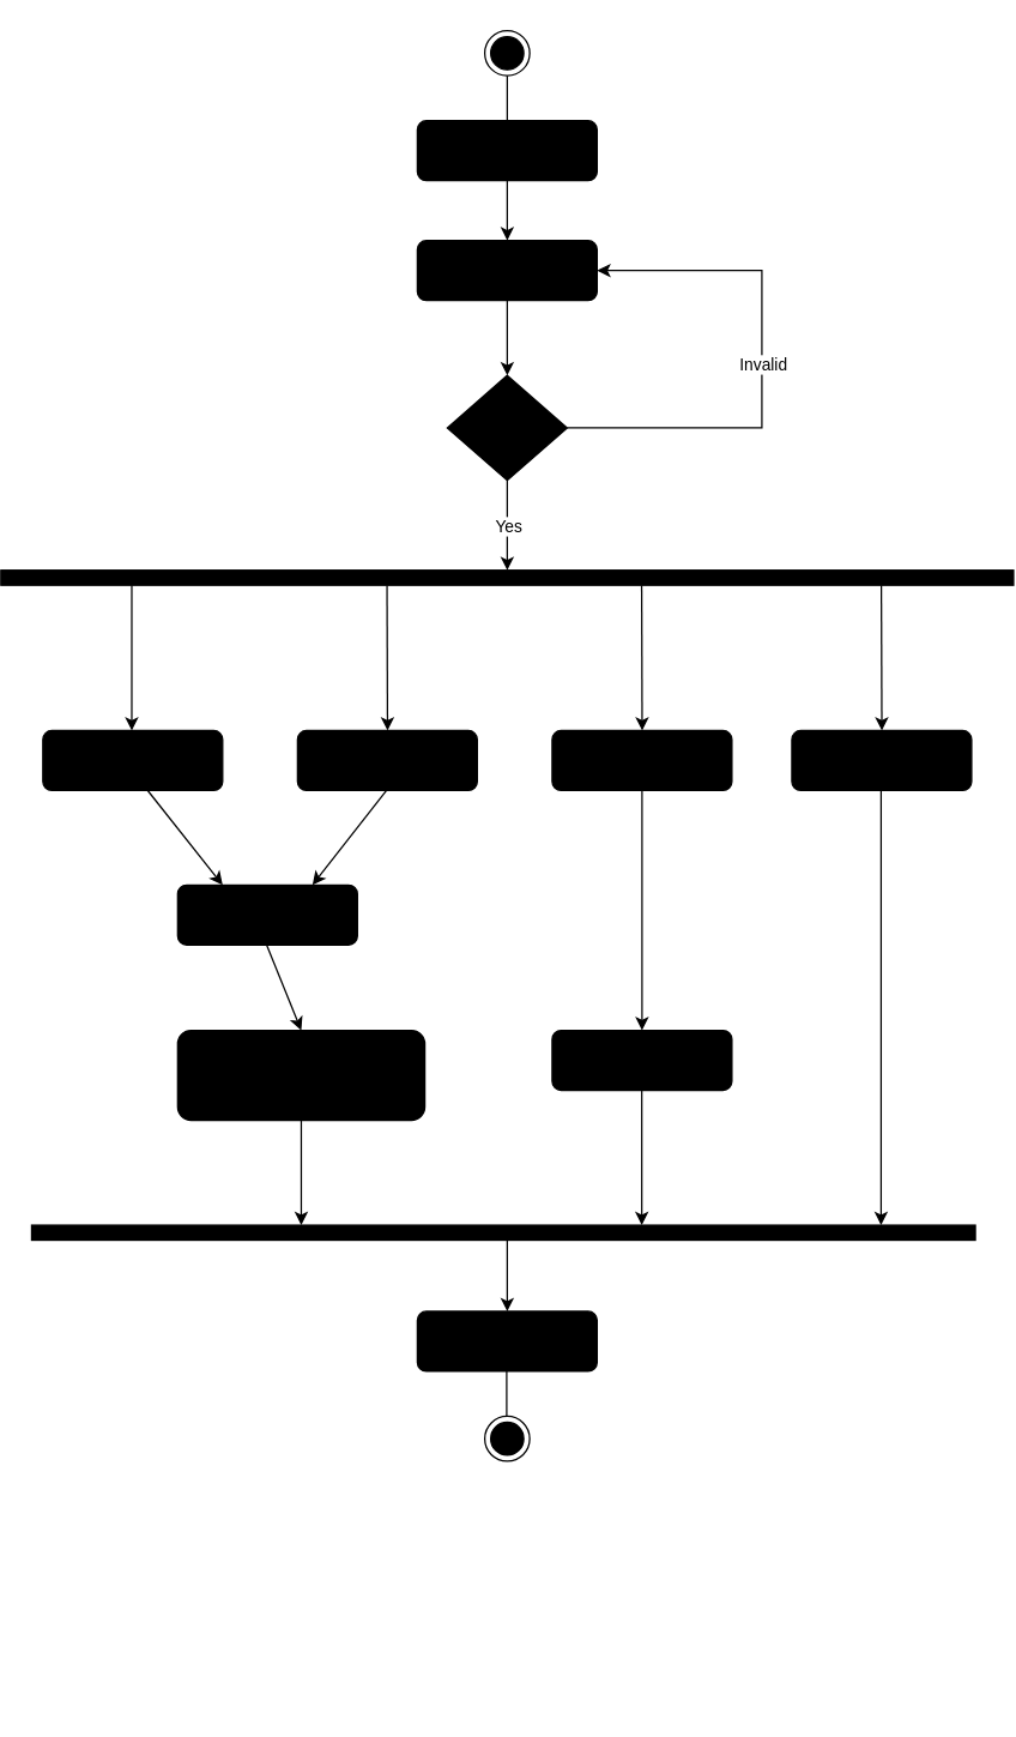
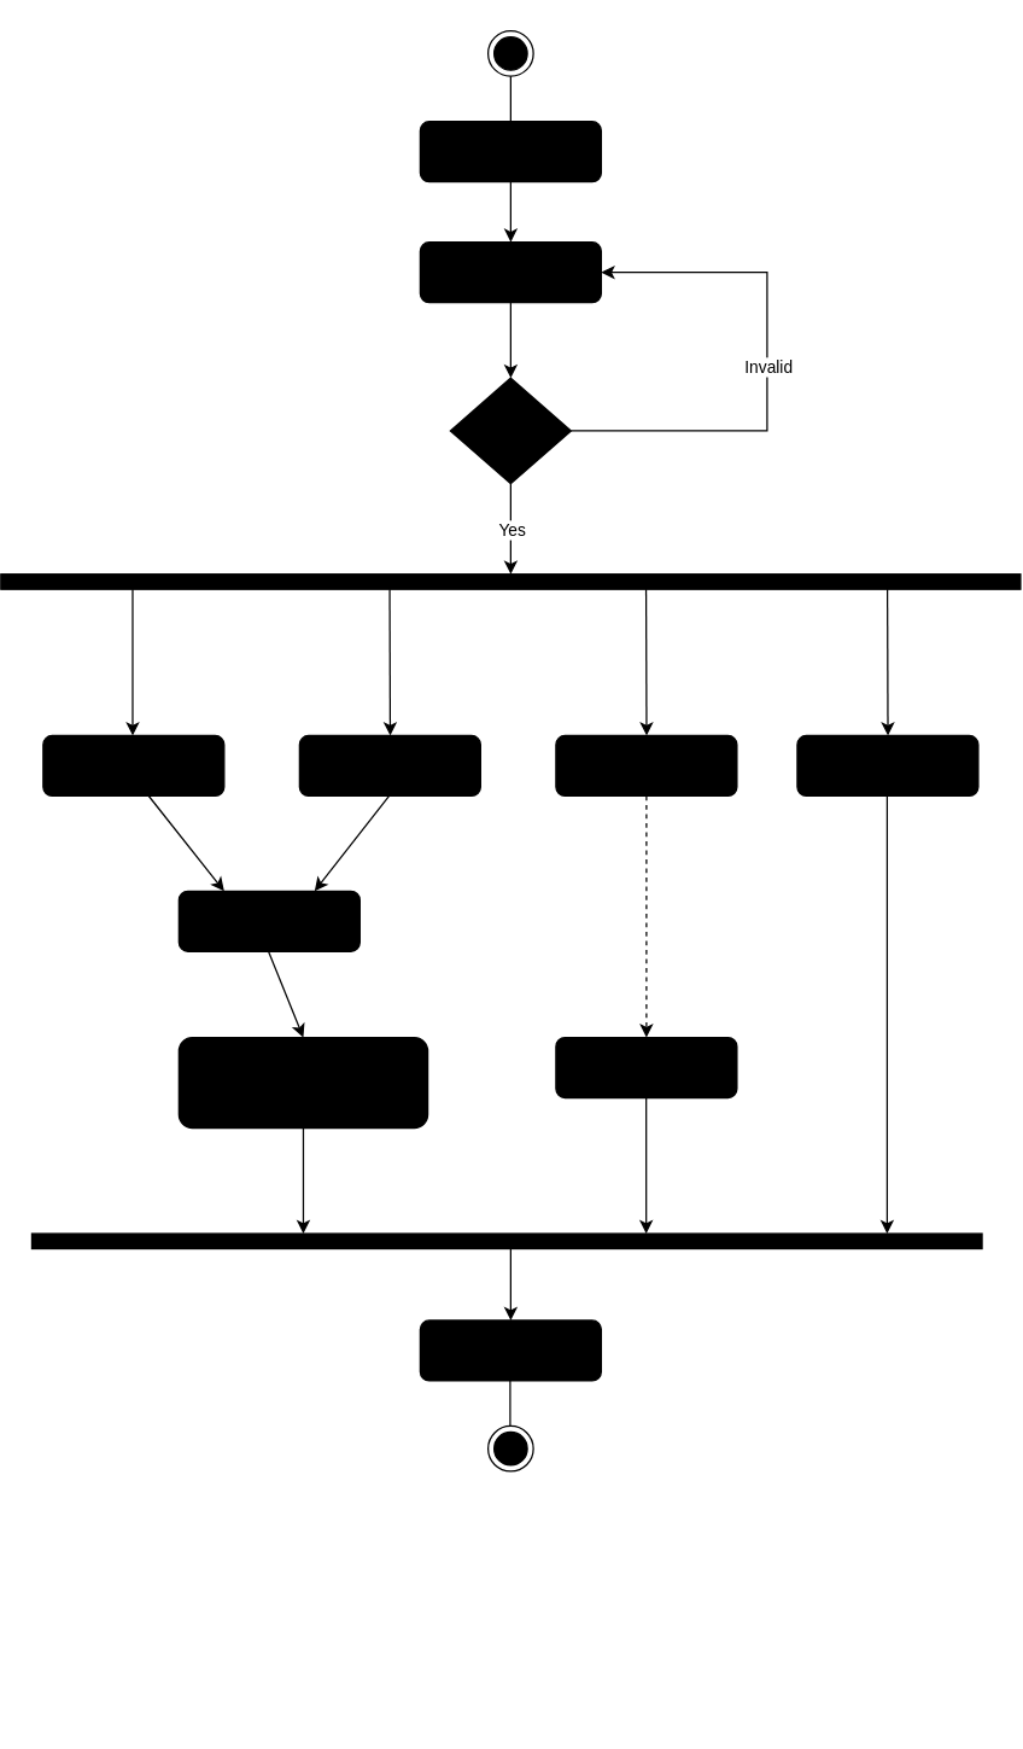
- <mxCell id="33" value="" style="endArrow=classic;html=1;rounded=0;strokeColor=light-dark(#000000,#000000);exitX=0.5;exitY=1;exitDx=0;exitDy=0;entryX=0.5;entryY=0;entryDx=0;entryDy=0;" edge="1" parent="1" source="13" target="18"><mxGeometry width="50" height="50" relative="1" as="geometry"><mxPoint x="420" y="570" as="sourcePoint" /><mxPoint x="420.33" y="667" as="targetPoint" /></mxGeometry></mxCell>
+ <mxCell id="33" value="" style="endArrow=classic;html=1;rounded=0;strokeColor=light-dark(#000000,#000000);exitX=0.5;exitY=1;exitDx=0;exitDy=0;entryX=0.5;entryY=0;entryDx=0;entryDy=0;dashed=1;" edge="1" parent="1" source="13" target="18"><mxGeometry width="50" height="50" relative="1" as="geometry"><mxPoint x="420" y="570" as="sourcePoint" /><mxPoint x="420.33" y="667" as="targetPoint" /></mxGeometry></mxCell>
